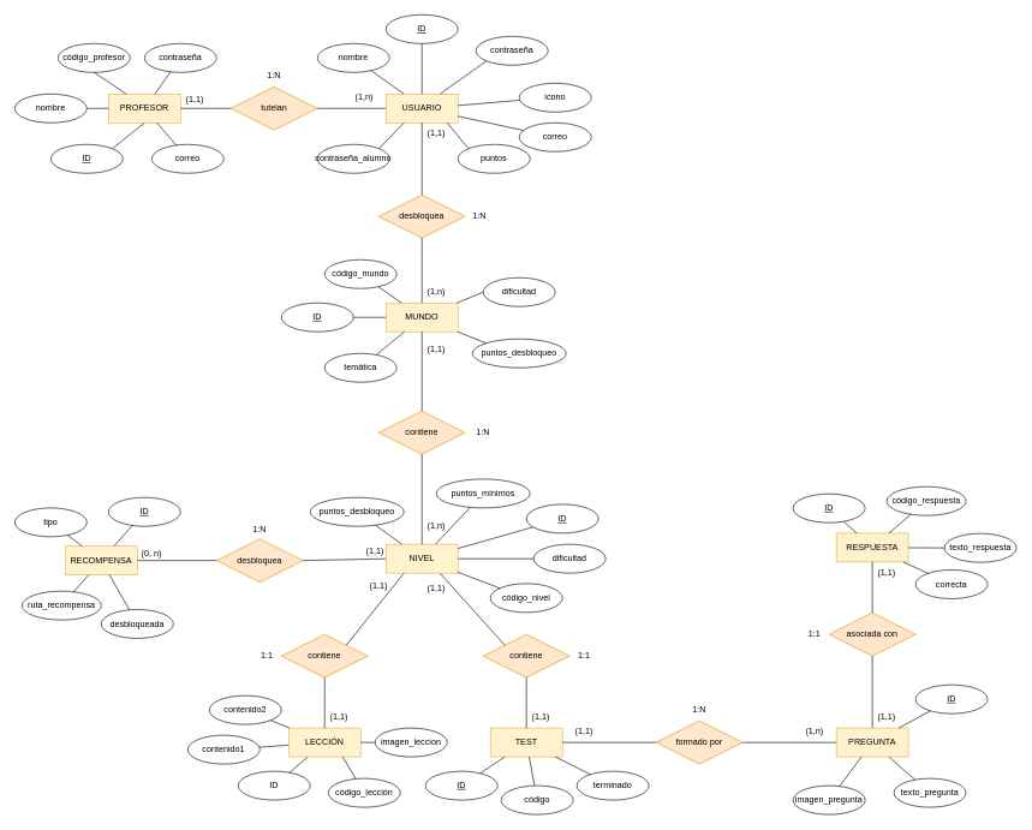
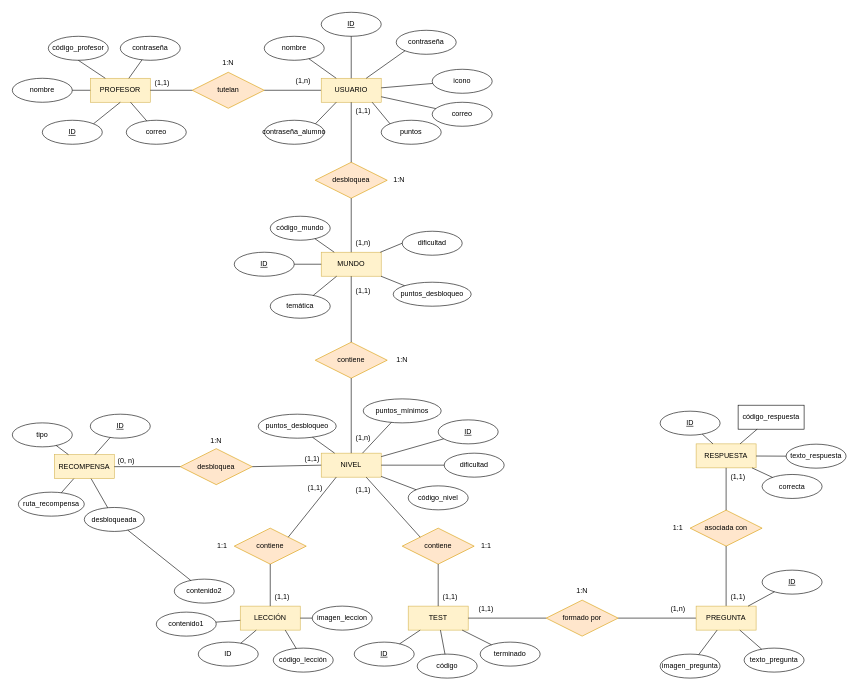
- <mxCell id="113" value="código_respuesta" style="ellipse;whiteSpace=wrap;html=1;align=center;" parent="1" vertex="1"><mxGeometry x="1230" y="675" width="110" height="40" as="geometry" /></mxCell>
+ <mxCell id="113" value="código_respuesta" style="whiteSpace=wrap;html=1;align=center;rounded=0;" parent="1" vertex="1"><mxGeometry x="1230" y="675" width="110" height="40" as="geometry" /></mxCell>
- <mxCell id="139" value="" style="endArrow=none;html=1;rounded=0;" edge="1" parent="1" source="136" target="11"><mxGeometry relative="1" as="geometry"><mxPoint x="369.32" y="1046.712" as="sourcePoint" /><mxPoint x="410" y="1043.701" as="targetPoint" /></mxGeometry></mxCell>
+ <mxCell id="139" value="" style="endArrow=none;html=1;rounded=0;" edge="1" parent="1" source="136" target="89"><mxGeometry relative="1" as="geometry"><mxPoint x="369.32" y="1046.712" as="sourcePoint" /><mxPoint x="410" y="1043.701" as="targetPoint" /></mxGeometry></mxCell>
